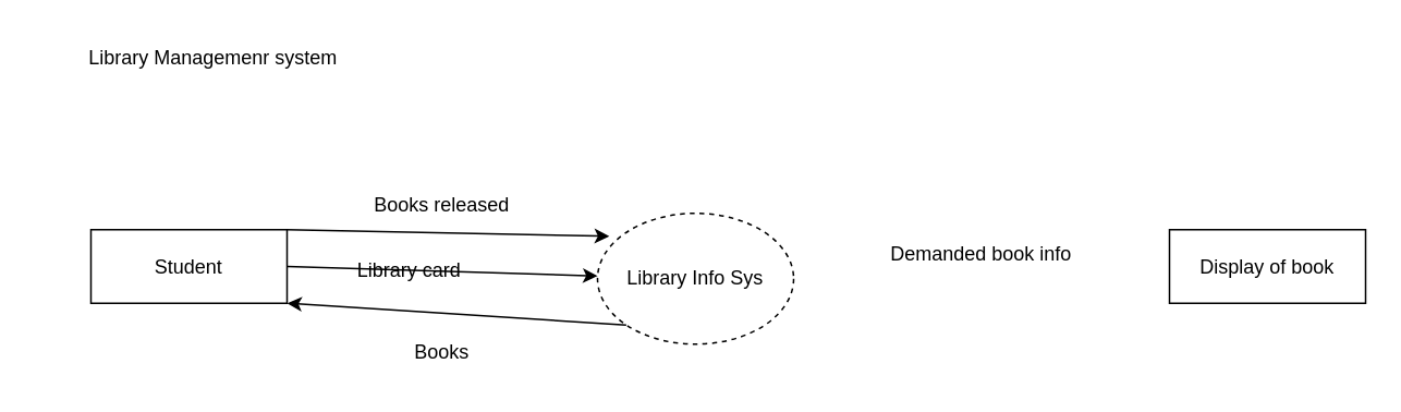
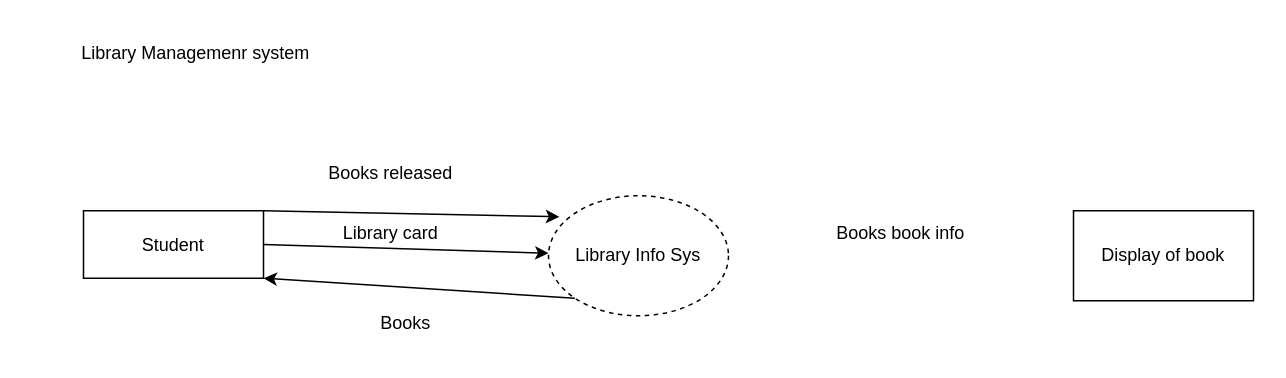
- <mxCell id="7" value="Books released" style="text;html=1;strokeColor=none;fillColor=none;align=center;verticalAlign=middle;whiteSpace=wrap;rounded=0;" vertex="1" parent="1"><mxGeometry x="215" y="110" width="110" height="30" as="geometry" /></mxCell>
+ <mxCell id="7" value="Books released" style="text;html=1;strokeColor=none;fillColor=none;align=center;verticalAlign=middle;whiteSpace=wrap;rounded=0;" vertex="1" parent="1"><mxGeometry x="205" y="100" width="110" height="30" as="geometry" /></mxCell>
- <mxCell id="12" value="Demanded book info" style="text;html=1;strokeColor=none;fillColor=none;align=center;verticalAlign=middle;whiteSpace=wrap;rounded=0;" vertex="1" parent="1"><mxGeometry x="535" y="140" width="130" height="30" as="geometry" /></mxCell>
+ <mxCell id="12" value="Books book info" style="text;html=1;strokeColor=none;fillColor=none;align=center;verticalAlign=middle;whiteSpace=wrap;rounded=0;" vertex="1" parent="1"><mxGeometry x="535" y="140" width="130" height="30" as="geometry" /></mxCell>
- <mxCell id="5" value="Display of book" style="rounded=0;whiteSpace=wrap;html=1;" vertex="1" parent="1"><mxGeometry x="715" y="140" width="120" height="45" as="geometry" /></mxCell>
+ <mxCell id="5" value="Display of book" style="rounded=0;whiteSpace=wrap;html=1;" vertex="1" parent="1"><mxGeometry x="715" y="140" width="120" height="60" as="geometry" /></mxCell>
- <mxCell id="9" value="Library card" style="text;html=1;strokeColor=none;fillColor=none;align=center;verticalAlign=middle;whiteSpace=wrap;rounded=0;" vertex="1" parent="1"><mxGeometry x="195" y="150" width="110" height="30" as="geometry" /></mxCell>
+ <mxCell id="9" value="Library card" style="text;html=1;strokeColor=none;fillColor=none;align=center;verticalAlign=middle;whiteSpace=wrap;rounded=0;" vertex="1" parent="1"><mxGeometry x="205" y="140" width="110" height="30" as="geometry" /></mxCell>
